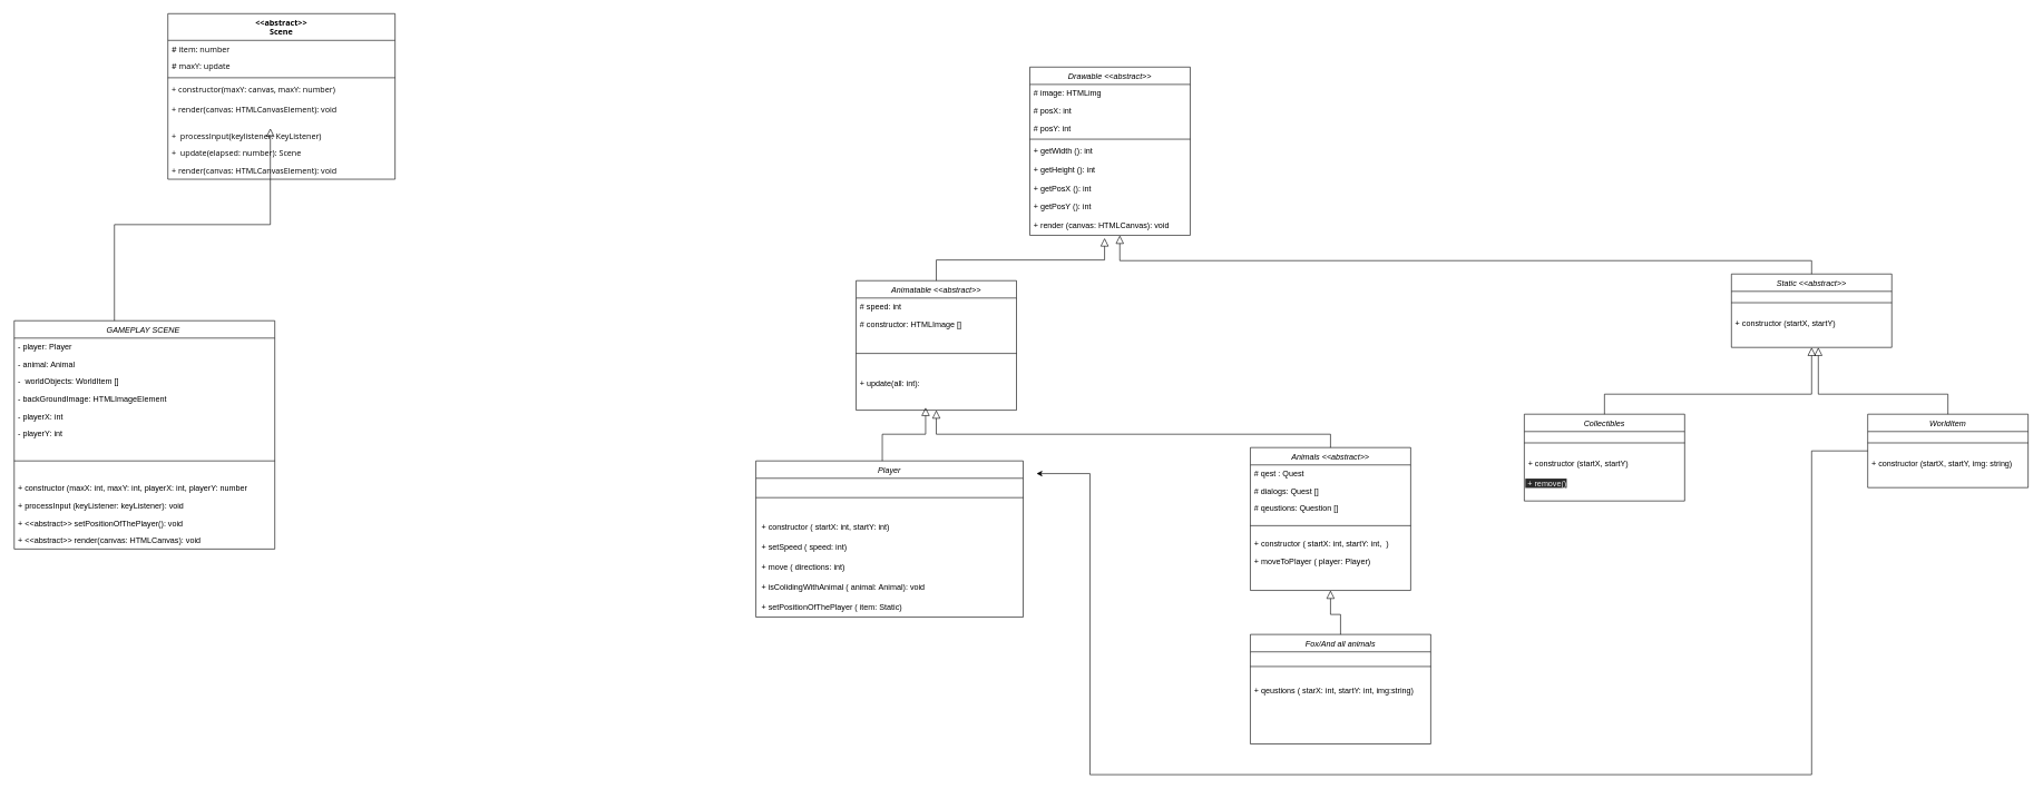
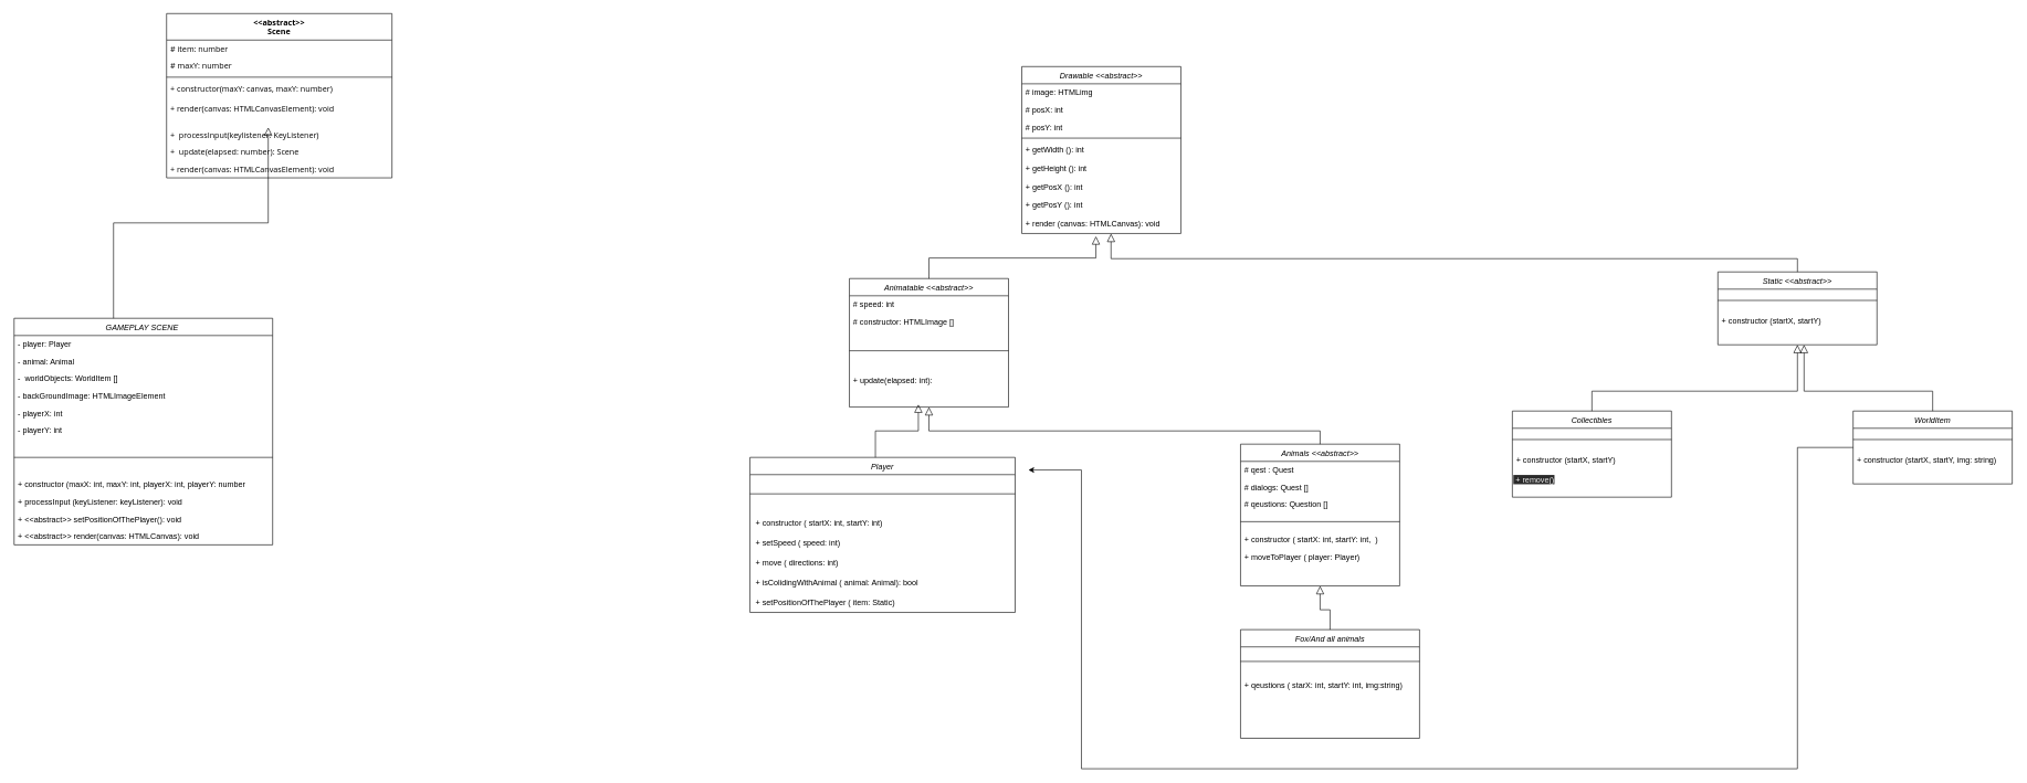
- <mxCell id="54" value="# maxY: update" style="text;strokeColor=none;fillColor=none;align=left;verticalAlign=top;spacingLeft=4;spacingRight=4;overflow=hidden;rotatable=0;points=[[0,0.5],[1,0.5]];portConstraint=eastwest;fontFamily=Open Sans;fontSource=https%3A%2F%2Ffonts.googleapis.com%2Fcss%3Ffamily%3DOpen%2BSans;" parent="52" vertex="1"><mxGeometry y="66" width="340" height="26" as="geometry" /></mxCell>
+ <mxCell id="54" value="# maxY: number" style="text;strokeColor=none;fillColor=none;align=left;verticalAlign=top;spacingLeft=4;spacingRight=4;overflow=hidden;rotatable=0;points=[[0,0.5],[1,0.5]];portConstraint=eastwest;fontFamily=Open Sans;fontSource=https%3A%2F%2Ffonts.googleapis.com%2Fcss%3Ffamily%3DOpen%2BSans;" parent="52" vertex="1"><mxGeometry y="66" width="340" height="26" as="geometry" /></mxCell>
- <mxCell id="16" value="+ update(all: int):  " style="text;align=left;verticalAlign=top;spacingLeft=4;spacingRight=4;overflow=hidden;rotatable=0;points=[[0,0.5],[1,0.5]];portConstraint=eastwest;" parent="12" vertex="1"><mxGeometry y="140" width="240" height="28" as="geometry" /></mxCell>
+ <mxCell id="16" value="+ update(elapsed: int):  " style="text;align=left;verticalAlign=top;spacingLeft=4;spacingRight=4;overflow=hidden;rotatable=0;points=[[0,0.5],[1,0.5]];portConstraint=eastwest;" parent="12" vertex="1"><mxGeometry y="140" width="240" height="28" as="geometry" /></mxCell>
- <mxCell id="22" value="&amp;nbsp; + isColidingWithAnimal ( animal: Animal): void" style="text;html=1;align=left;verticalAlign=middle;resizable=0;points=[];autosize=1;strokeColor=none;fillColor=none;" parent="17" vertex="1"><mxGeometry y="174" width="400" height="30" as="geometry" /></mxCell>
+ <mxCell id="22" value="&amp;nbsp; + isColidingWithAnimal ( animal: Animal): bool" style="text;html=1;align=left;verticalAlign=middle;resizable=0;points=[];autosize=1;strokeColor=none;fillColor=none;" parent="17" vertex="1"><mxGeometry y="174" width="400" height="30" as="geometry" /></mxCell>
